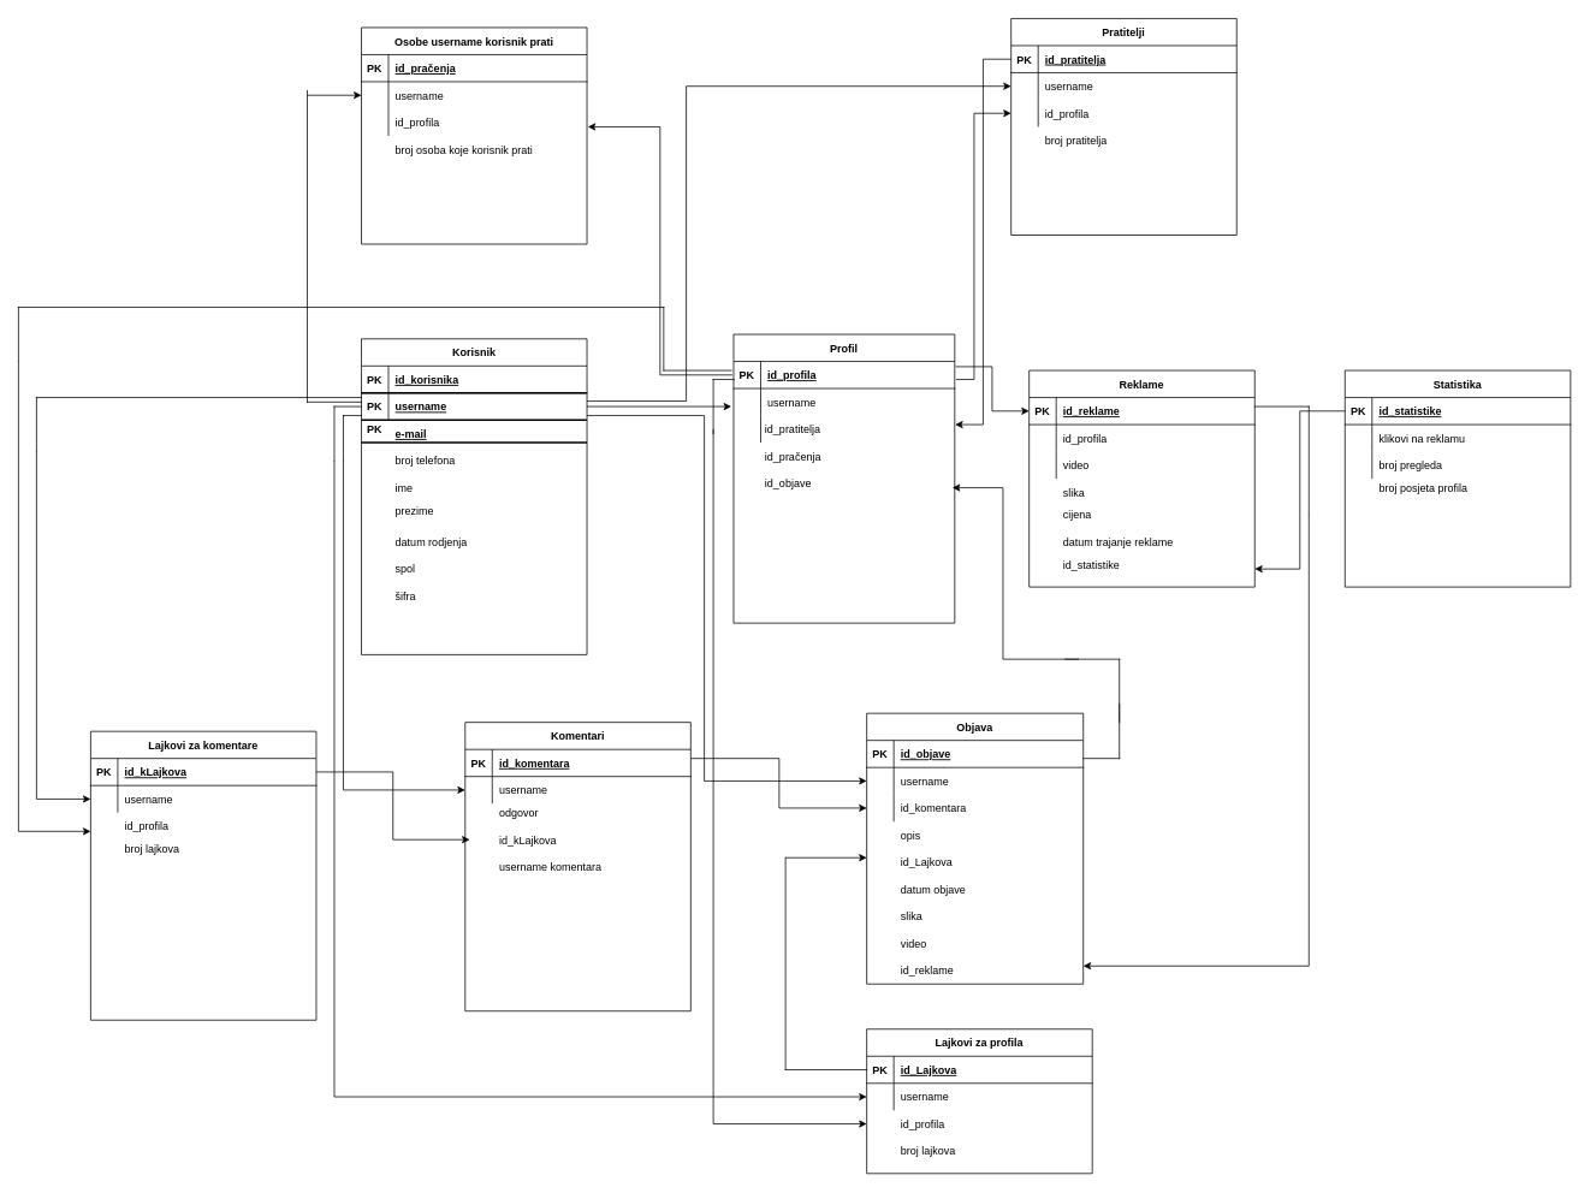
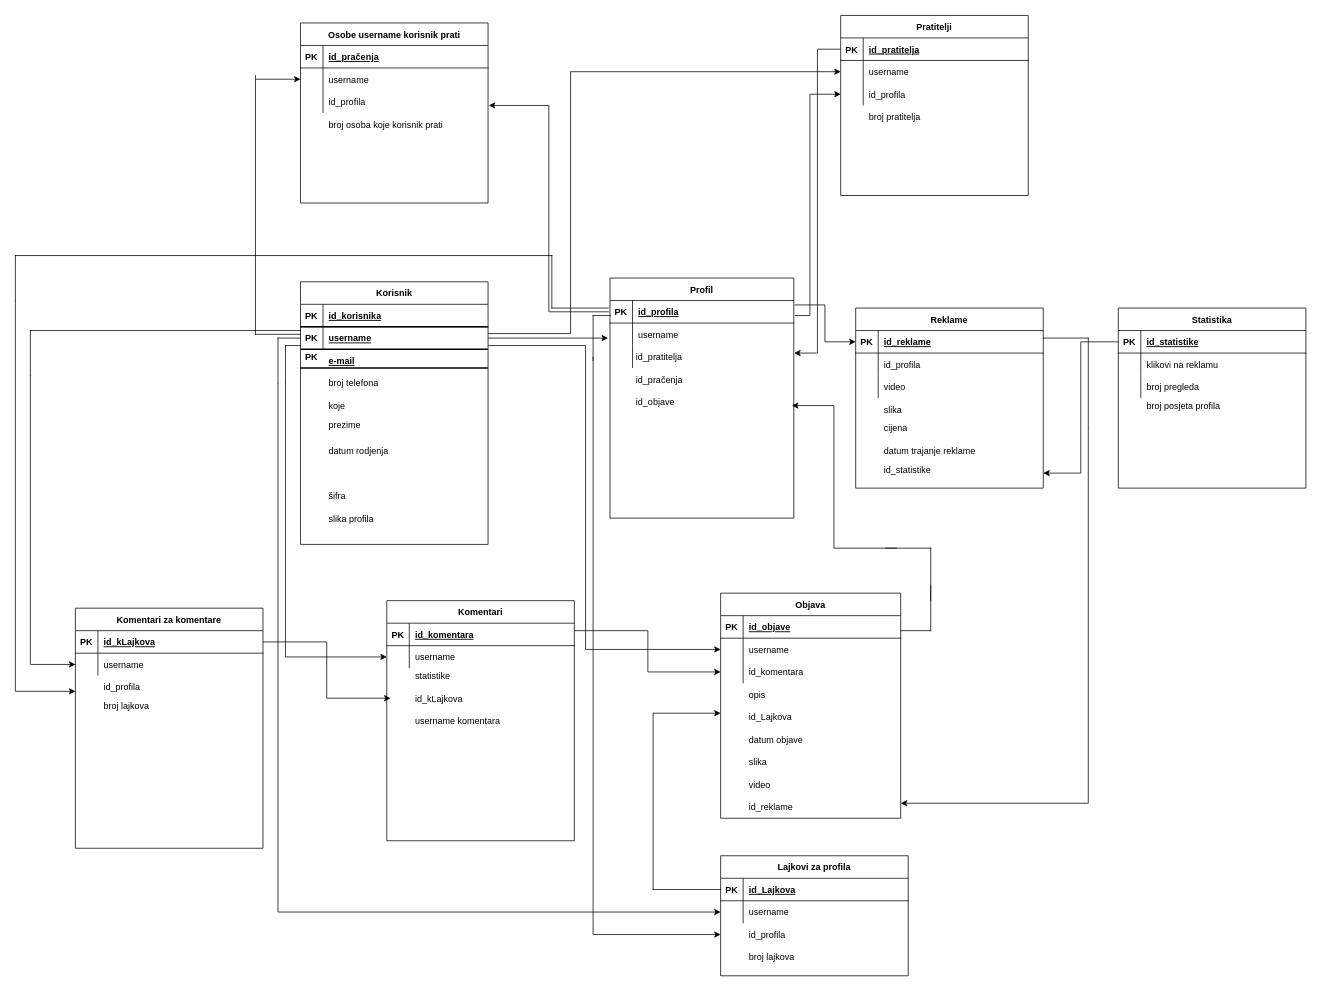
- <mxCell id="63" value="ime" style="shape=partialRectangle;overflow=hidden;connectable=0;fillColor=none;top=0;left=0;bottom=0;right=0;align=left;spacingLeft=6;" parent="1" vertex="1"><mxGeometry x="430" y="525" width="220" height="30" as="geometry"><mxRectangle width="220" height="30" as="alternateBounds" /></mxGeometry></mxCell>
+ <mxCell id="63" value="koje" style="shape=partialRectangle;overflow=hidden;connectable=0;fillColor=none;top=0;left=0;bottom=0;right=0;align=left;spacingLeft=6;" parent="1" vertex="1"><mxGeometry x="430" y="525" width="220" height="30" as="geometry"><mxRectangle width="220" height="30" as="alternateBounds" /></mxGeometry></mxCell>
- <mxCell id="66" value="spol" style="shape=partialRectangle;overflow=hidden;connectable=0;fillColor=none;top=0;left=0;bottom=0;right=0;align=left;spacingLeft=6;" parent="1" vertex="1"><mxGeometry x="430" y="615" width="220" height="30" as="geometry"><mxRectangle width="220" height="30" as="alternateBounds" /></mxGeometry></mxCell>
+ <mxCell id="70" value="slika profila" style="shape=partialRectangle;overflow=hidden;connectable=0;fillColor=none;top=0;left=0;bottom=0;right=0;align=left;spacingLeft=6;" parent="1" vertex="1"><mxGeometry x="430" y="675" width="220" height="30" as="geometry"><mxRectangle width="220" height="30" as="alternateBounds" /></mxGeometry></mxCell>
- <mxCell id="101" value="Lajkovi za komentare" style="shape=table;startSize=30;container=1;collapsible=1;childLayout=tableLayout;fixedRows=1;rowLines=0;fontStyle=1;align=center;resizeLast=1;" parent="1" vertex="1"><mxGeometry x="100" y="810" width="250" height="320" as="geometry" /></mxCell>
+ <mxCell id="101" value="Komentari za komentare" style="shape=table;startSize=30;container=1;collapsible=1;childLayout=tableLayout;fixedRows=1;rowLines=0;fontStyle=1;align=center;resizeLast=1;" parent="1" vertex="1"><mxGeometry x="100" y="810" width="250" height="320" as="geometry" /></mxCell>
- <mxCell id="37" value="odgovor" style="shape=partialRectangle;overflow=hidden;connectable=0;fillColor=none;top=0;left=0;bottom=0;right=0;align=left;spacingLeft=6;" parent="1" vertex="1"><mxGeometry x="545" y="885" width="220" height="30" as="geometry"><mxRectangle width="220" height="30" as="alternateBounds" /></mxGeometry></mxCell>
+ <mxCell id="37" value="statistike" style="shape=partialRectangle;overflow=hidden;connectable=0;fillColor=none;top=0;left=0;bottom=0;right=0;align=left;spacingLeft=6;" parent="1" vertex="1"><mxGeometry x="545" y="885" width="220" height="30" as="geometry"><mxRectangle width="220" height="30" as="alternateBounds" /></mxGeometry></mxCell>
